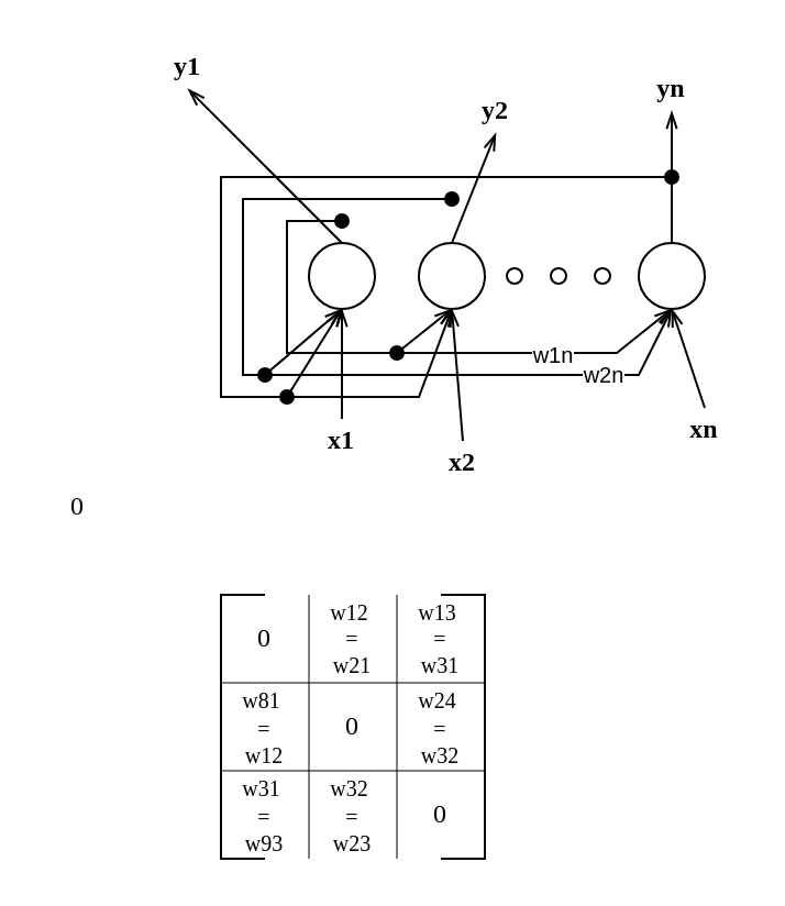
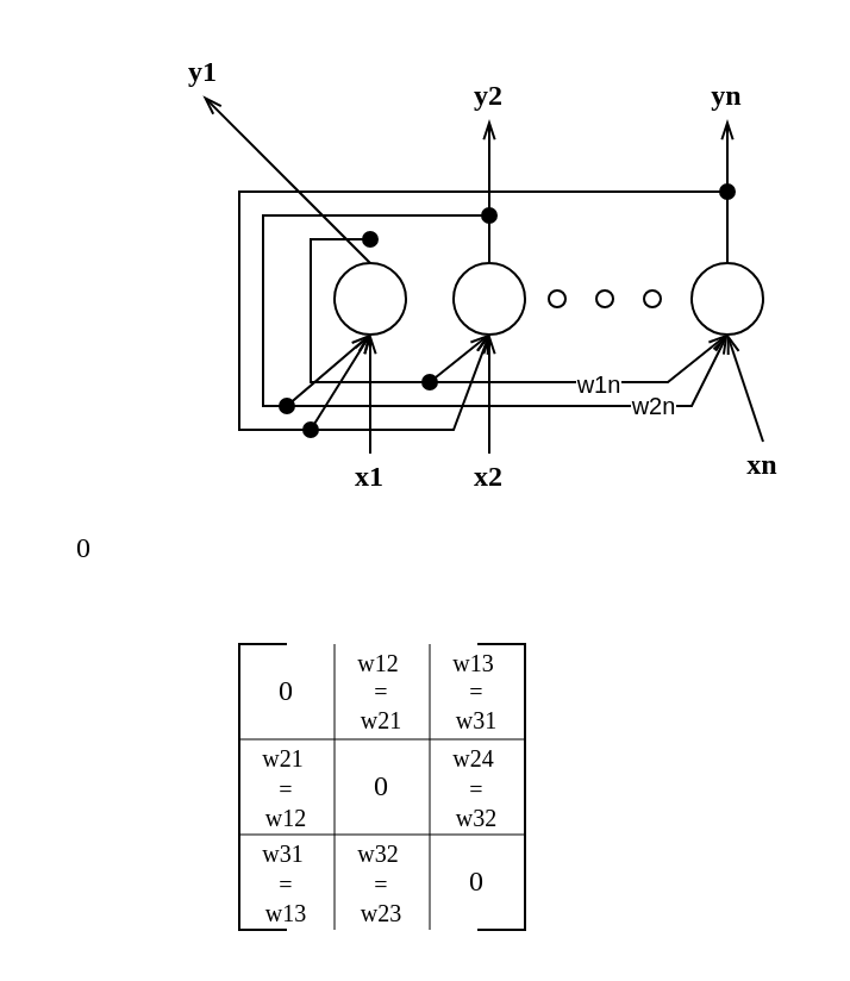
- <mxCell id="15" value="y2" style="text;html=1;align=center;verticalAlign=middle;whiteSpace=wrap;rounded=0;fontFamily=Times New Roman;fontSize=12;fontStyle=1;" parent="1" vertex="1"><mxGeometry x="210" y="40" width="30" height="20" as="geometry" /></mxCell>
+ <mxCell id="15" value="y2" style="text;html=1;align=center;verticalAlign=middle;whiteSpace=wrap;rounded=0;fontFamily=Times New Roman;fontSize=12;fontStyle=1;" parent="1" vertex="1"><mxGeometry x="190" y="30" width="30" height="20" as="geometry" /></mxCell>
- <mxCell id="9" value="&lt;font style=&quot;font-size: 12px;&quot;&gt;x2&lt;/font&gt;" style="text;html=1;align=center;verticalAlign=middle;whiteSpace=wrap;rounded=0;fontFamily=Times New Roman;fontSize=14;fontStyle=1;" parent="1" vertex="1"><mxGeometry x="195" y="200" width="30" height="20" as="geometry" /></mxCell>
+ <mxCell id="9" value="&lt;font style=&quot;font-size: 12px;&quot;&gt;x2&lt;/font&gt;" style="text;html=1;align=center;verticalAlign=middle;whiteSpace=wrap;rounded=0;fontFamily=Times New Roman;fontSize=14;fontStyle=1;" parent="1" vertex="1"><mxGeometry x="190" y="190" width="30" height="20" as="geometry" /></mxCell>
- <mxCell id="32" value="&lt;font style=&quot;font-size: 10px;&quot;&gt;w81&amp;nbsp;&lt;/font&gt;&lt;div style=&quot;font-size: 10px;&quot;&gt;&lt;font style=&quot;font-size: 10px;&quot;&gt;=&lt;/font&gt;&lt;div style=&quot;&quot;&gt;&lt;font style=&quot;font-size: 10px;&quot;&gt;w12&lt;/font&gt;&lt;/div&gt;&lt;/div&gt;" style="text;html=1;align=center;verticalAlign=middle;whiteSpace=wrap;rounded=0;fontFamily=Times New Roman;" vertex="1" parent="1"><mxGeometry x="100" y="320" width="40" height="20" as="geometry" /></mxCell>
+ <mxCell id="32" value="&lt;font style=&quot;font-size: 10px;&quot;&gt;w21&amp;nbsp;&lt;/font&gt;&lt;div style=&quot;font-size: 10px;&quot;&gt;&lt;font style=&quot;font-size: 10px;&quot;&gt;=&lt;/font&gt;&lt;div style=&quot;&quot;&gt;&lt;font style=&quot;font-size: 10px;&quot;&gt;w12&lt;/font&gt;&lt;/div&gt;&lt;/div&gt;" style="text;html=1;align=center;verticalAlign=middle;whiteSpace=wrap;rounded=0;fontFamily=Times New Roman;" vertex="1" parent="1"><mxGeometry x="100" y="320" width="40" height="20" as="geometry" /></mxCell>
- <mxCell id="39" value="&lt;font style=&quot;font-size: 10px;&quot;&gt;w31&amp;nbsp;&lt;/font&gt;&lt;div style=&quot;font-size: 10px;&quot;&gt;&lt;font style=&quot;font-size: 10px;&quot;&gt;=&lt;/font&gt;&lt;div style=&quot;&quot;&gt;&lt;font style=&quot;font-size: 10px;&quot;&gt;w93&lt;/font&gt;&lt;/div&gt;&lt;/div&gt;" style="text;html=1;align=center;verticalAlign=middle;whiteSpace=wrap;rounded=0;fontFamily=Times New Roman;" vertex="1" parent="1"><mxGeometry x="100" y="360" width="40" height="20" as="geometry" /></mxCell>
+ <mxCell id="39" value="&lt;font style=&quot;font-size: 10px;&quot;&gt;w31&amp;nbsp;&lt;/font&gt;&lt;div style=&quot;font-size: 10px;&quot;&gt;&lt;font style=&quot;font-size: 10px;&quot;&gt;=&lt;/font&gt;&lt;div style=&quot;&quot;&gt;&lt;font style=&quot;font-size: 10px;&quot;&gt;w13&lt;/font&gt;&lt;/div&gt;&lt;/div&gt;" style="text;html=1;align=center;verticalAlign=middle;whiteSpace=wrap;rounded=0;fontFamily=Times New Roman;" vertex="1" parent="1"><mxGeometry x="100" y="360" width="40" height="20" as="geometry" /></mxCell>
